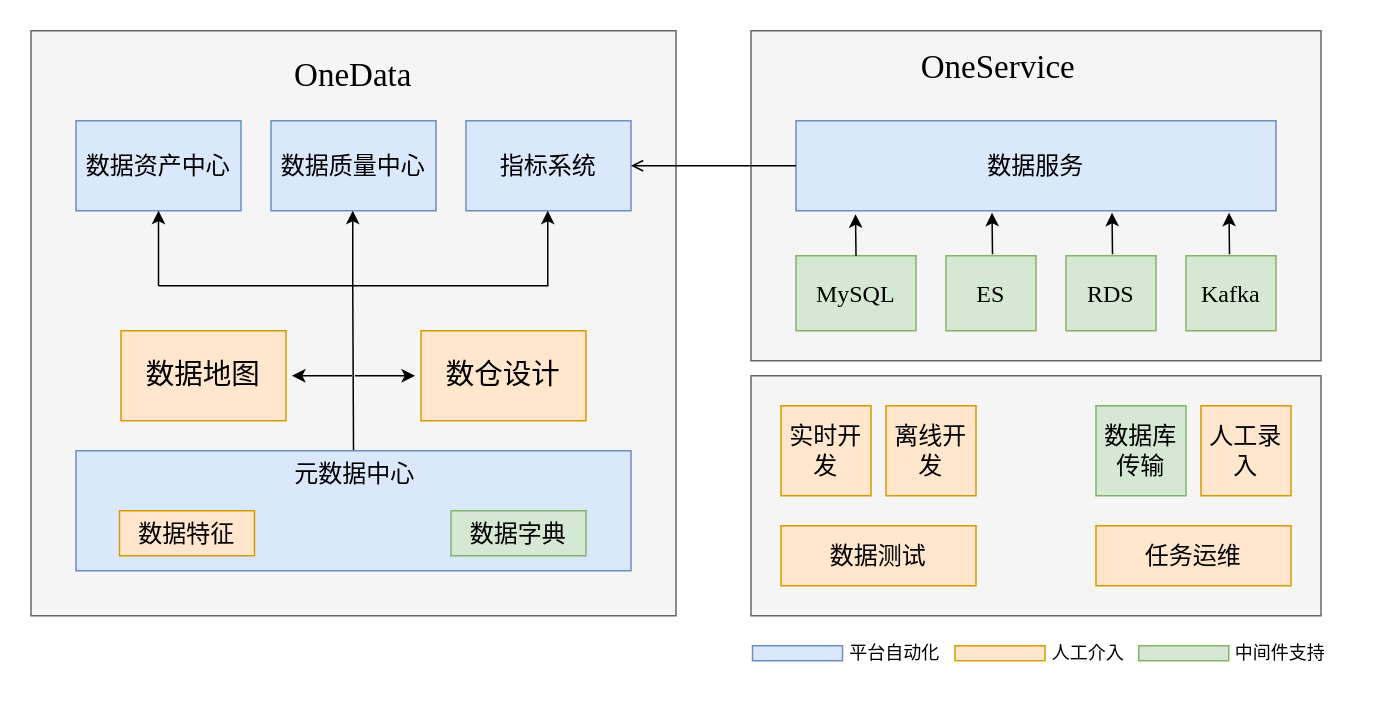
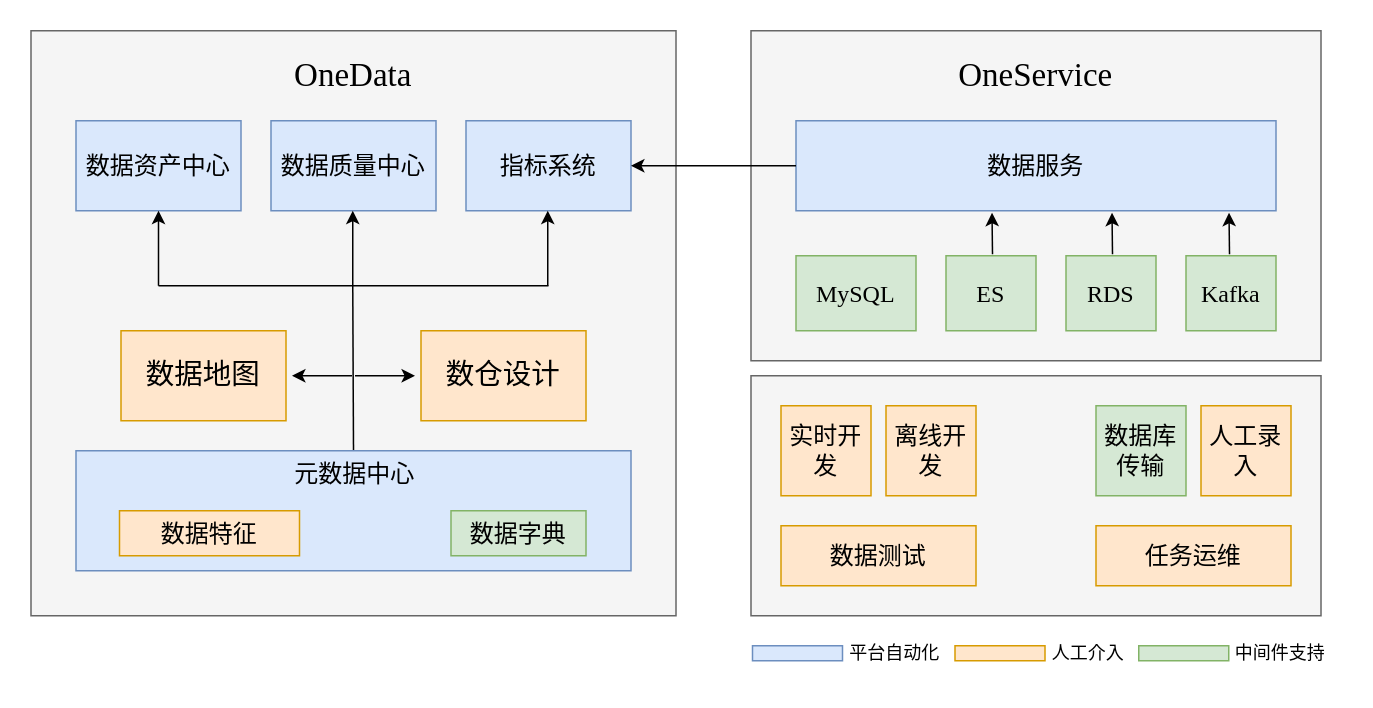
- <mxCell id="22" value="OneService" style="text;html=1;strokeColor=none;fillColor=none;align=center;verticalAlign=middle;whiteSpace=wrap;rounded=0;fontFamily=Comic Sans MS;fontSize=22;" vertex="1" parent="1"><mxGeometry x="610" y="25" width="110" height="40" as="geometry" /></mxCell>
+ <mxCell id="22" value="OneService" style="text;html=1;strokeColor=none;fillColor=none;align=center;verticalAlign=middle;whiteSpace=wrap;rounded=0;fontFamily=Comic Sans MS;fontSize=22;" vertex="1" parent="1"><mxGeometry x="635" y="30" width="110" height="40" as="geometry" /></mxCell>
- <mxCell id="24" value="" style="endArrow=open;html=1;rounded=0;fontFamily=Comic Sans MS;fontSize=16;entryX=1;entryY=0.5;entryDx=0;entryDy=0;exitX=0;exitY=0.5;exitDx=0;exitDy=0;" edge="1" parent="1" source="23" target="7"><mxGeometry width="50" height="50" relative="1" as="geometry"><mxPoint x="420" y="580" as="sourcePoint" /><mxPoint x="470" y="530" as="targetPoint" /></mxGeometry></mxCell>
+ <mxCell id="24" value="" style="endArrow=classic;html=1;rounded=0;fontFamily=Comic Sans MS;fontSize=16;entryX=1;entryY=0.5;entryDx=0;entryDy=0;exitX=0;exitY=0.5;exitDx=0;exitDy=0;" edge="1" parent="1" source="23" target="7"><mxGeometry width="50" height="50" relative="1" as="geometry"><mxPoint x="420" y="580" as="sourcePoint" /><mxPoint x="470" y="530" as="targetPoint" /></mxGeometry></mxCell>
- <mxCell id="29" value="" style="endArrow=classic;html=1;rounded=0;fontFamily=Comic Sans MS;fontSize=16;exitX=0.5;exitY=0;exitDx=0;exitDy=0;entryX=0.124;entryY=1.039;entryDx=0;entryDy=0;entryPerimeter=0;" edge="1" parent="1" source="25" target="23"><mxGeometry width="50" height="50" relative="1" as="geometry"><mxPoint x="570" y="380" as="sourcePoint" /><mxPoint x="620" y="330" as="targetPoint" /></mxGeometry></mxCell>
- <mxCell id="19" value="数据特征" style="rounded=0;whiteSpace=wrap;html=1;fontFamily=Comic Sans MS;fontSize=16;fillColor=#ffe6cc;strokeColor=#d79b00;" vertex="1" parent="1"><mxGeometry x="79" y="340" width="90" height="30" as="geometry" /></mxCell>
+ <mxCell id="19" value="数据特征" style="rounded=0;whiteSpace=wrap;html=1;fontFamily=Comic Sans MS;fontSize=16;fillColor=#ffe6cc;strokeColor=#d79b00;" vertex="1" parent="1"><mxGeometry x="79" y="340" width="120" height="30" as="geometry" /></mxCell>
